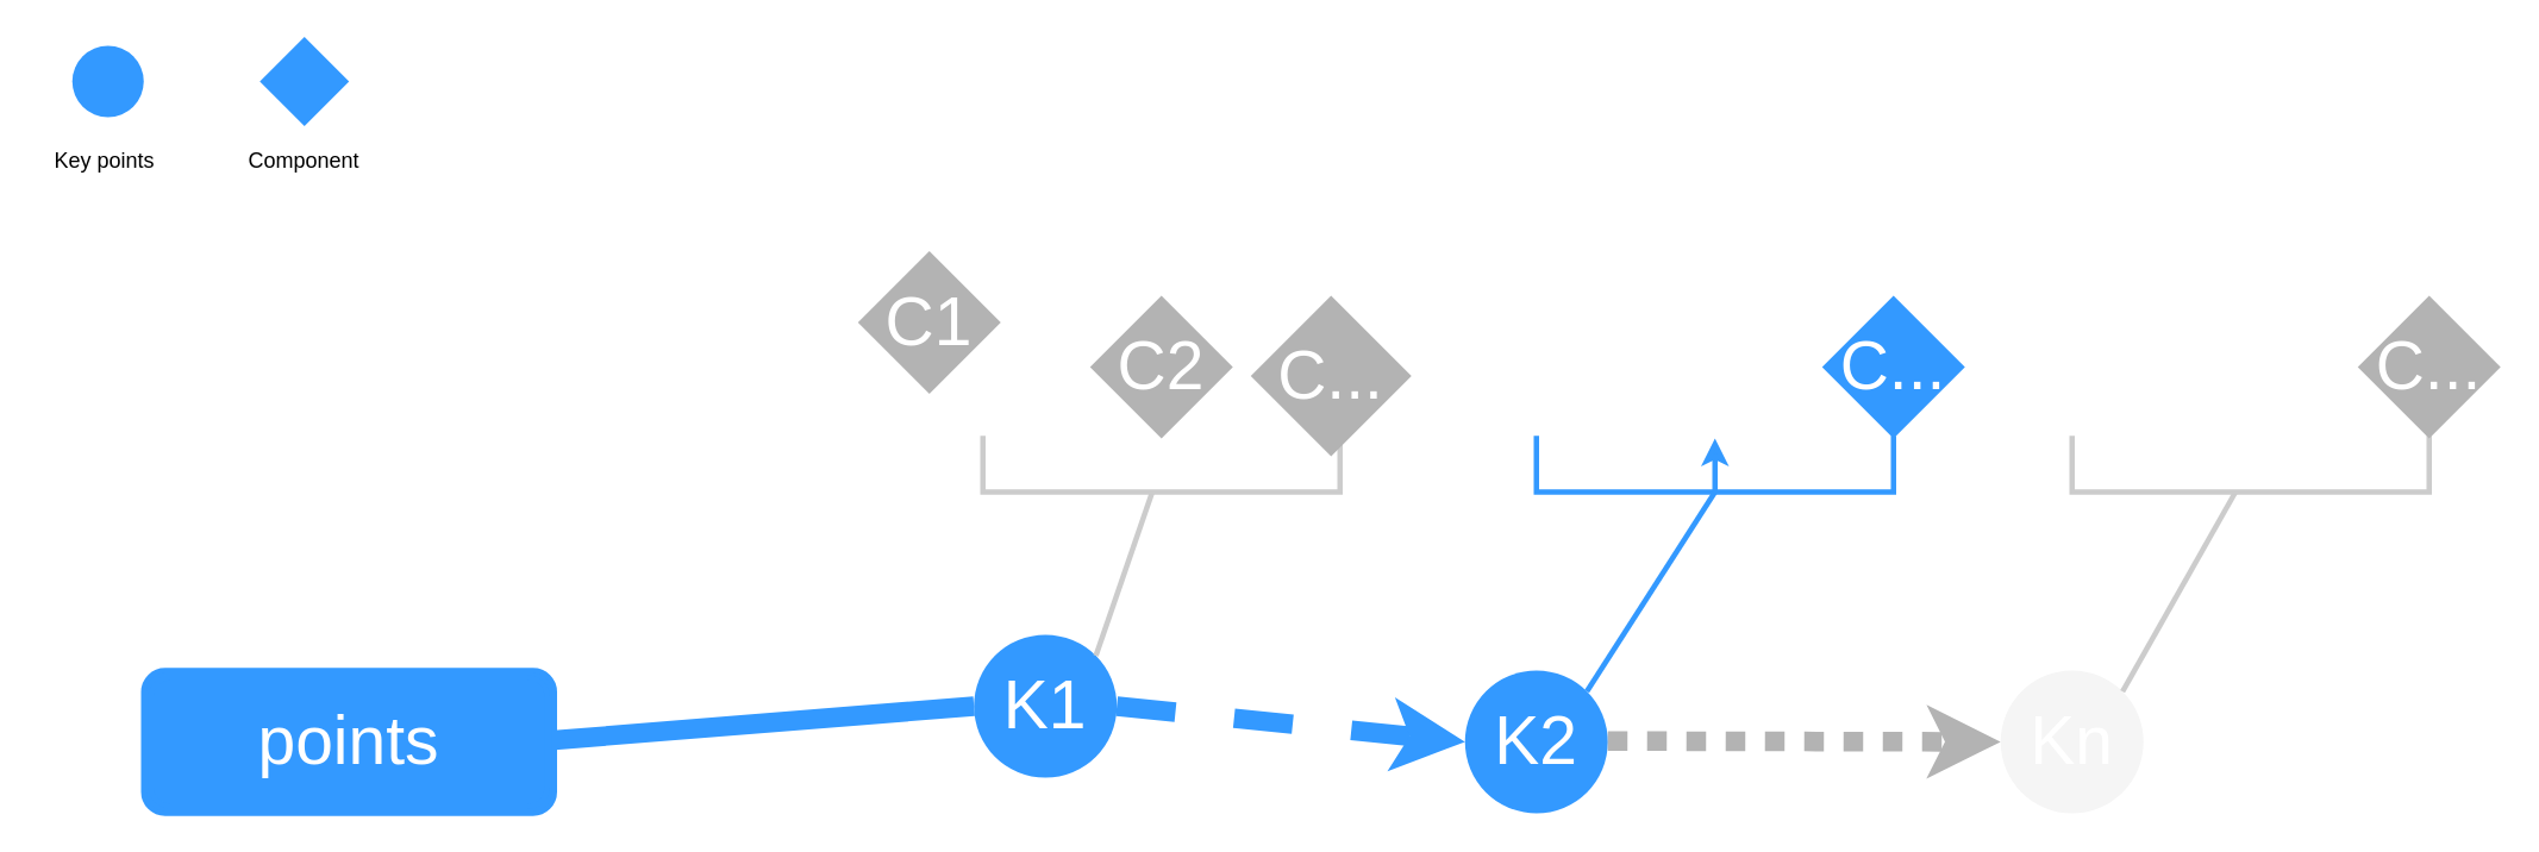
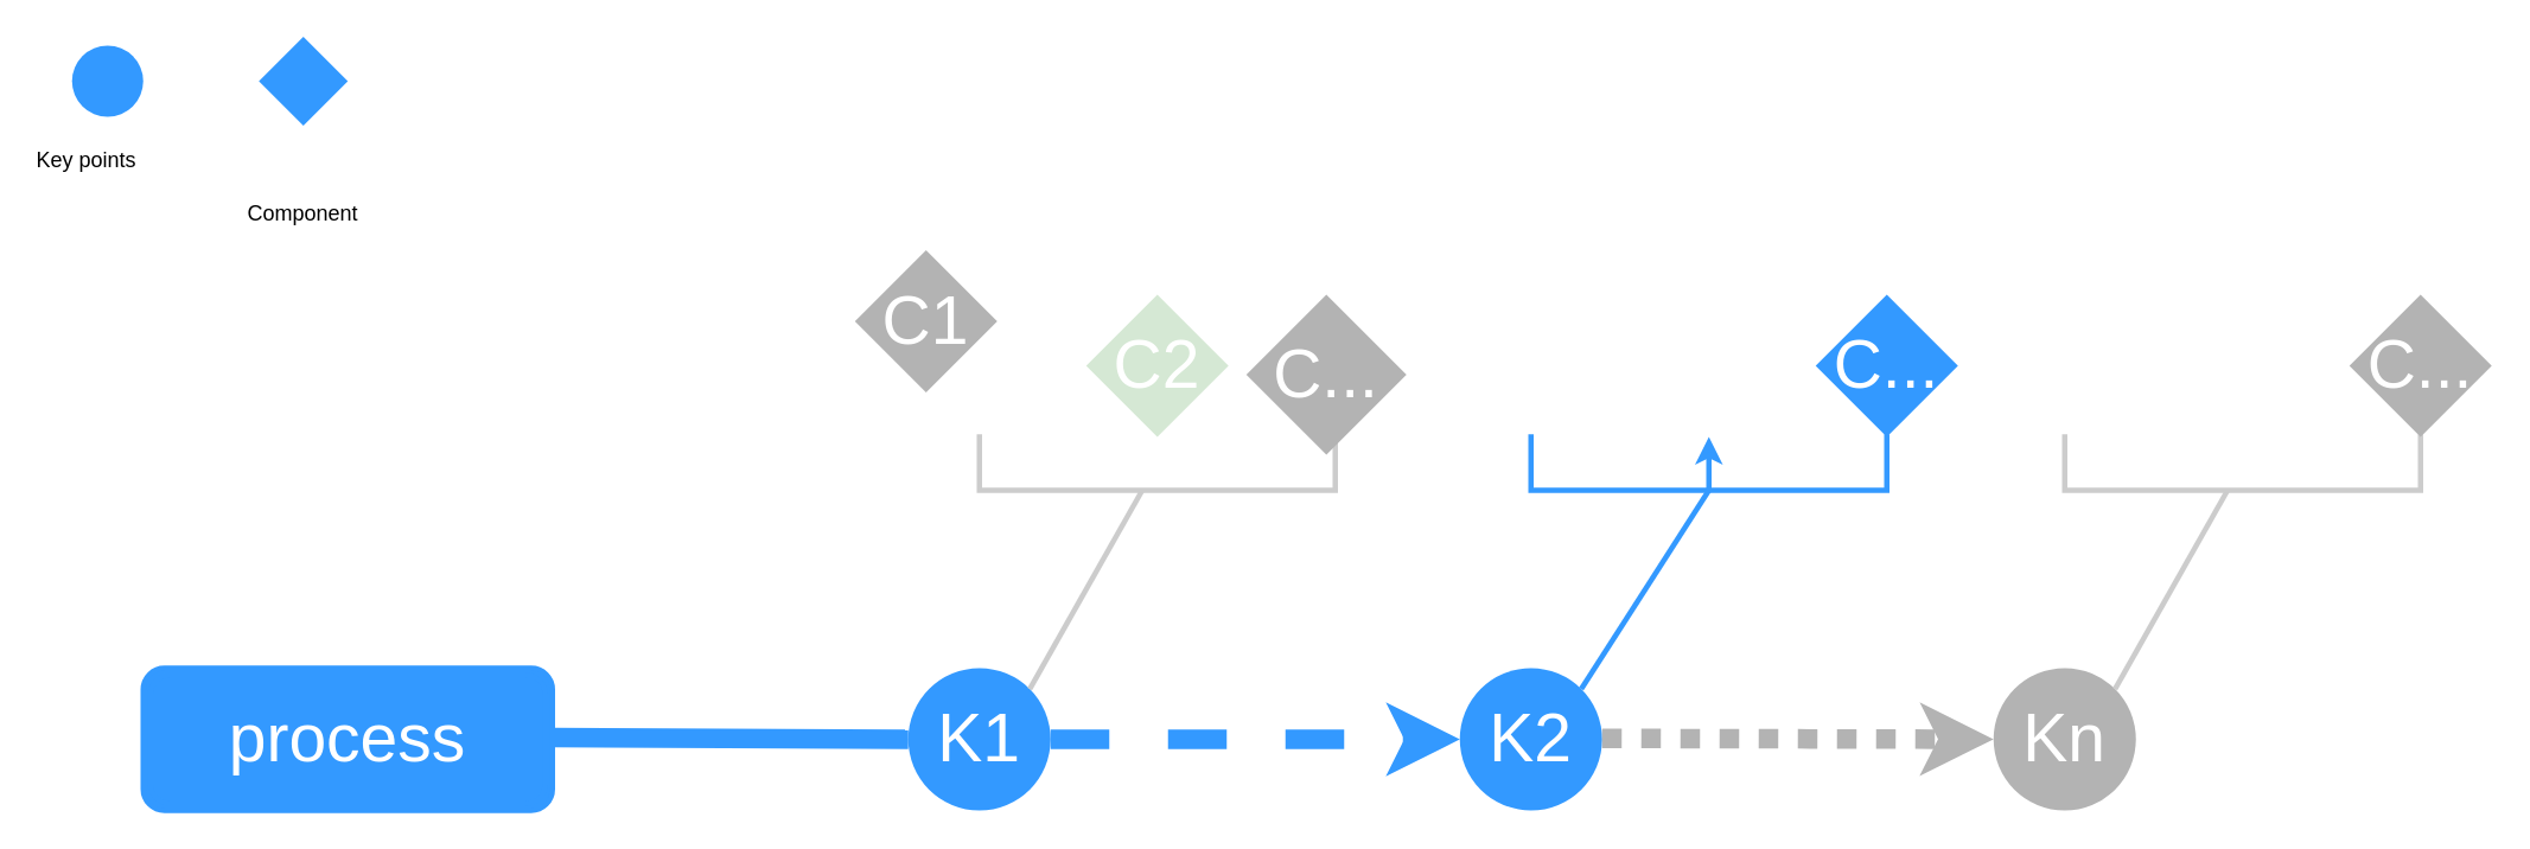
- <mxCell id="5" value="Key points&amp;nbsp;" style="text;html=1;strokeColor=none;fillColor=none;align=center;verticalAlign=middle;whiteSpace=wrap;rounded=0;" vertex="1" parent="1"><mxGeometry x="20" y="75" width="80" height="30" as="geometry" /></mxCell>
+ <mxCell id="5" value="Key points&amp;nbsp;" style="text;html=1;strokeColor=none;fillColor=none;align=center;verticalAlign=middle;whiteSpace=wrap;rounded=0;" vertex="1" parent="1"><mxGeometry x="10" y="75" width="80" height="30" as="geometry" /></mxCell>
- <mxCell id="23" value="Component" style="text;html=1;strokeColor=none;fillColor=none;align=center;verticalAlign=middle;whiteSpace=wrap;rounded=0;" vertex="1" parent="1"><mxGeometry x="130" y="75" width="80" height="30" as="geometry" /></mxCell>
+ <mxCell id="23" value="Component" style="text;html=1;strokeColor=none;fillColor=none;align=center;verticalAlign=middle;whiteSpace=wrap;rounded=0;" vertex="1" parent="1"><mxGeometry x="130" y="105" width="80" height="30" as="geometry" /></mxCell>
- <mxCell id="10" value="C2" style="rhombus;whiteSpace=wrap;html=1;fontSize=38;fontColor=#FFFFFF;fillColor=#B3B3B3;strokeColor=none;" vertex="1" parent="1"><mxGeometry x="610" y="165" width="80" height="80" as="geometry" /></mxCell>
+ <mxCell id="10" value="C2" style="rhombus;whiteSpace=wrap;html=1;fontSize=38;fontColor=#FFFFFF;fillColor=#d5e8d4;strokeColor=none;" vertex="1" parent="1"><mxGeometry x="610" y="165" width="80" height="80" as="geometry" /></mxCell>
- <mxCell id="4" value="K1" style="ellipse;whiteSpace=wrap;html=1;aspect=fixed;fillColor=#3399FF;strokeColor=none;fontSize=38;fontColor=#FFFFFF;" vertex="1" parent="1"><mxGeometry x="545" y="355" width="80" height="80" as="geometry" /></mxCell>
+ <mxCell id="4" value="K1" style="ellipse;whiteSpace=wrap;html=1;aspect=fixed;fillColor=#3399FF;strokeColor=none;fontSize=38;fontColor=#FFFFFF;" vertex="1" parent="1"><mxGeometry x="510" y="375" width="80" height="80" as="geometry" /></mxCell>
- <mxCell id="24" value="points" style="shape=ext;double=1;rounded=1;whiteSpace=wrap;html=1;fontSize=38;fontColor=#FFFFFF;strokeColor=#3399FF;strokeWidth=3;fillColor=#3399FF;" vertex="1" parent="1"><mxGeometry x="80" y="375" width="230" height="80" as="geometry" /></mxCell>
+ <mxCell id="24" value="process" style="shape=ext;double=1;rounded=1;whiteSpace=wrap;html=1;fontSize=38;fontColor=#FFFFFF;strokeColor=#3399FF;strokeWidth=3;fillColor=#3399FF;" vertex="1" parent="1"><mxGeometry x="80" y="375" width="230" height="80" as="geometry" /></mxCell>
- <mxCell id="14" value="Kn" style="ellipse;whiteSpace=wrap;html=1;aspect=fixed;fillColor=#f5f5f5;strokeColor=none;fontSize=38;fontColor=#FFFFFF;" vertex="1" parent="1"><mxGeometry x="1120" y="375" width="80" height="80" as="geometry" /></mxCell>
+ <mxCell id="14" value="Kn" style="ellipse;whiteSpace=wrap;html=1;aspect=fixed;fillColor=#B3B3B3;strokeColor=none;fontSize=38;fontColor=#FFFFFF;" vertex="1" parent="1"><mxGeometry x="1120" y="375" width="80" height="80" as="geometry" /></mxCell>
